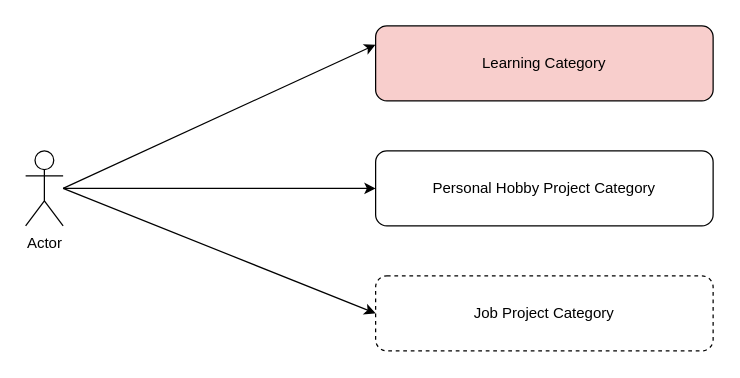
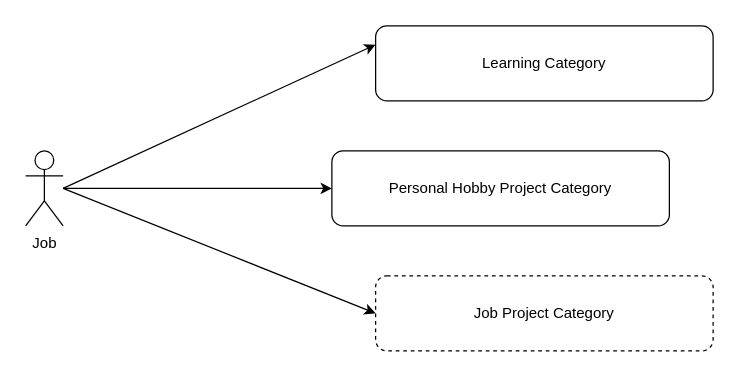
- <mxCell id="3" value="Learning Category" style="rounded=1;whiteSpace=wrap;html=1;fillColor=#f8cecc;" vertex="1" parent="1"><mxGeometry x="300" y="20" width="270" height="60" as="geometry" /></mxCell>
+ <mxCell id="3" value="Learning Category" style="rounded=1;whiteSpace=wrap;html=1;" vertex="1" parent="1"><mxGeometry x="300" y="20" width="270" height="60" as="geometry" /></mxCell>
- <mxCell id="4" value="Personal Hobby Project Category" style="rounded=1;whiteSpace=wrap;html=1;" vertex="1" parent="1"><mxGeometry x="300" y="120" width="270" height="60" as="geometry" /></mxCell>
+ <mxCell id="4" value="Personal Hobby Project Category" style="rounded=1;whiteSpace=wrap;html=1;" vertex="1" parent="1"><mxGeometry x="265" y="120" width="270" height="60" as="geometry" /></mxCell>
- <mxCell id="2" value="Actor" style="shape=umlActor;verticalLabelPosition=bottom;verticalAlign=top;html=1;outlineConnect=0;" vertex="1" parent="1"><mxGeometry x="20" y="120" width="30" height="60" as="geometry" /></mxCell>
+ <mxCell id="2" value="Job" style="shape=umlActor;verticalLabelPosition=bottom;verticalAlign=top;html=1;outlineConnect=0;" vertex="1" parent="1"><mxGeometry x="20" y="120" width="30" height="60" as="geometry" /></mxCell>
